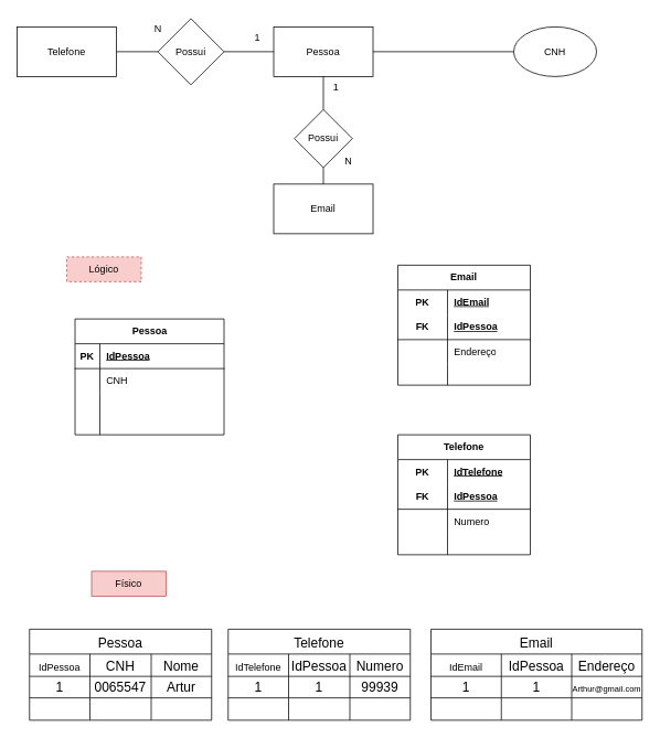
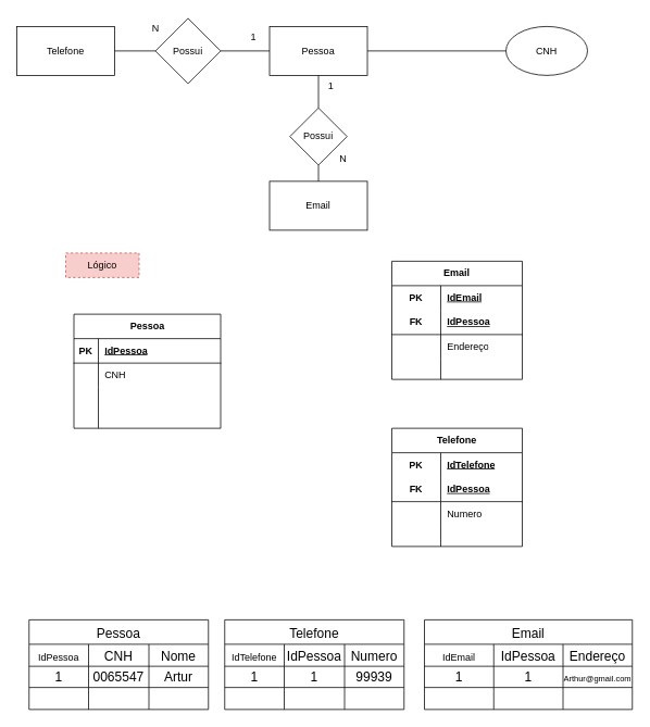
- <mxCell id="97" value="Físico" style="rounded=0;whiteSpace=wrap;html=1;fillColor=#f8cecc;strokeColor=#b85450;" vertex="1" parent="1"><mxGeometry x="110" y="690" width="90" height="30" as="geometry" /></mxCell>
